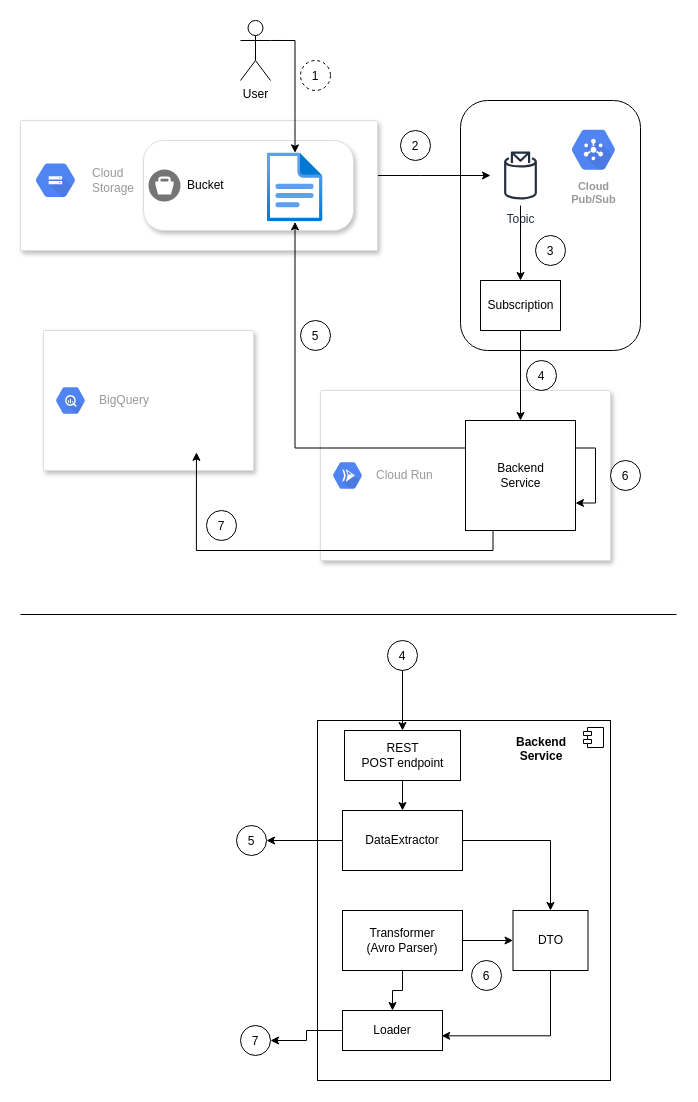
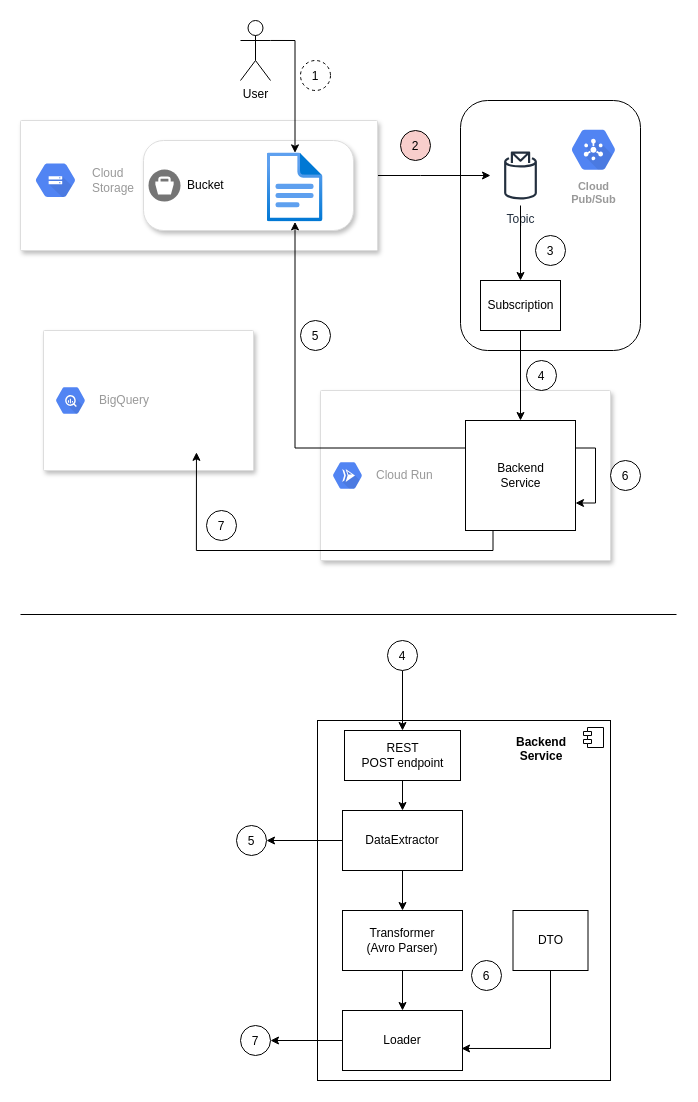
- <mxCell id="30" value="2" style="ellipse;fillColor=#ffffff;strokeColor=#000000;" vertex="1" parent="1"><mxGeometry x="400" y="130" width="30" height="30" as="geometry" /></mxCell>
+ <mxCell id="30" value="2" style="ellipse;fillColor=#f8cecc;strokeColor=#000000;" vertex="1" parent="1"><mxGeometry x="400" y="130" width="30" height="30" as="geometry" /></mxCell>
- <mxCell id="42" value="" style="edgeStyle=orthogonalEdgeStyle;rounded=0;orthogonalLoop=1;jettySize=auto;html=1;" edge="1" parent="1" source="43" target="51"><mxGeometry relative="1" as="geometry" /></mxCell>
+ <mxCell id="42" value="" style="edgeStyle=orthogonalEdgeStyle;rounded=0;orthogonalLoop=1;jettySize=auto;html=1;" edge="1" parent="1" source="43" target="47"><mxGeometry relative="1" as="geometry" /></mxCell>
- <mxCell id="45" value="" style="edgeStyle=orthogonalEdgeStyle;rounded=0;orthogonalLoop=1;jettySize=auto;html=1;" edge="1" parent="1" source="47" target="51"><mxGeometry relative="1" as="geometry" /></mxCell>
- <mxCell id="53" value="&lt;div&gt;Loader&lt;/div&gt;" style="whiteSpace=wrap;html=1;rounded=0;fillColor=none;" vertex="1" parent="1"><mxGeometry x="342" y="1010" width="100" height="40" as="geometry" /></mxCell>
+ <mxCell id="53" value="&lt;div&gt;Loader&lt;/div&gt;" style="whiteSpace=wrap;html=1;rounded=0;fillColor=none;" vertex="1" parent="1"><mxGeometry x="342" y="1010" width="120" height="60" as="geometry" /></mxCell>
